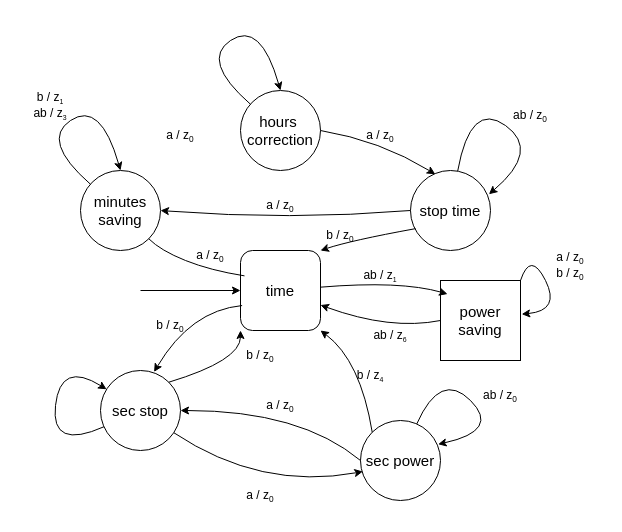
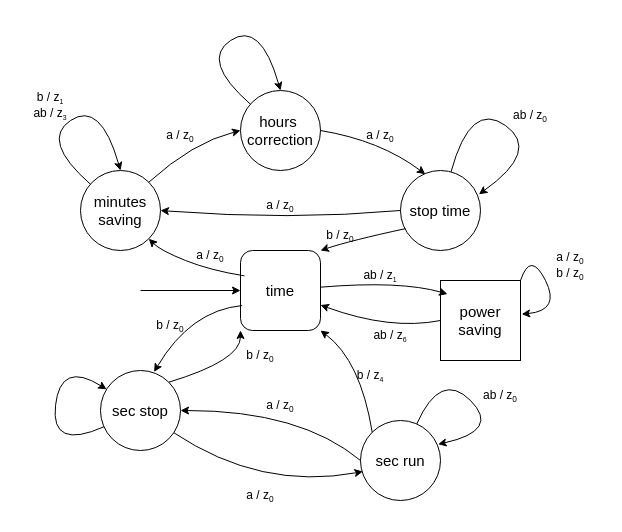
+ <mxCell id="9" value="" style="curved=1;endArrow=classic;html=1;rounded=0;entryX=0;entryY=0.5;entryDx=0;entryDy=0;exitX=1;exitY=0;exitDx=0;exitDy=0;" edge="1" parent="1" source="3" target="4"><mxGeometry width="50" height="50" relative="1" as="geometry"><mxPoint x="226" y="147" as="sourcePoint" /><mxPoint x="130" y="110" as="targetPoint" /><Array as="points"><mxPoint x="192" y="142" /></Array></mxGeometry></mxCell>
- <mxCell id="5" value="stop time" style="ellipse;whiteSpace=wrap;html=1;aspect=fixed;fillColor=none;fontSize=15;" vertex="1" parent="1"><mxGeometry x="410" y="170" width="80" height="80" as="geometry" /></mxCell>
+ <mxCell id="5" value="stop time" style="ellipse;whiteSpace=wrap;html=1;aspect=fixed;fillColor=none;fontSize=15;" vertex="1" parent="1"><mxGeometry x="400" y="170" width="80" height="80" as="geometry" /></mxCell>
- <mxCell id="8" value="" style="curved=1;endArrow=none;html=1;rounded=0;entryX=1;entryY=1;entryDx=0;entryDy=0;exitX=0.05;exitY=0.317;exitDx=0;exitDy=0;exitPerimeter=0;" edge="1" parent="1" source="2" target="3"><mxGeometry width="50" height="50" relative="1" as="geometry"><mxPoint x="160" y="300" as="sourcePoint" /><mxPoint x="210" y="250" as="targetPoint" /><Array as="points"><mxPoint x="210" y="270" /><mxPoint x="160" y="250" /></Array></mxGeometry></mxCell>
+ <mxCell id="8" value="" style="curved=1;endArrow=classic;html=1;rounded=0;entryX=1;entryY=1;entryDx=0;entryDy=0;exitX=0.05;exitY=0.317;exitDx=0;exitDy=0;exitPerimeter=0;" edge="1" parent="1" source="2" target="3"><mxGeometry width="50" height="50" relative="1" as="geometry"><mxPoint x="160" y="300" as="sourcePoint" /><mxPoint x="210" y="250" as="targetPoint" /><Array as="points"><mxPoint x="210" y="270" /><mxPoint x="160" y="250" /></Array></mxGeometry></mxCell>
- <mxCell id="7" value="sec power" style="ellipse;whiteSpace=wrap;html=1;aspect=fixed;fillColor=none;fontSize=15;" vertex="1" parent="1"><mxGeometry x="360" y="420" width="80" height="80" as="geometry" /></mxCell>
+ <mxCell id="7" value="sec run" style="ellipse;whiteSpace=wrap;html=1;aspect=fixed;fillColor=none;fontSize=15;" vertex="1" parent="1"><mxGeometry x="360" y="420" width="80" height="80" as="geometry" /></mxCell>
